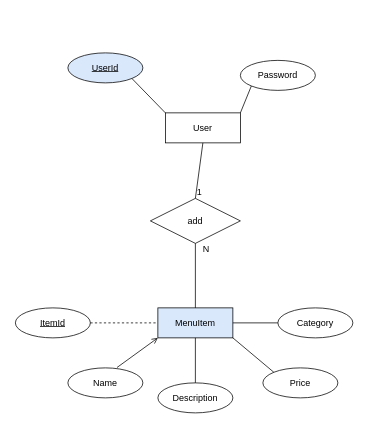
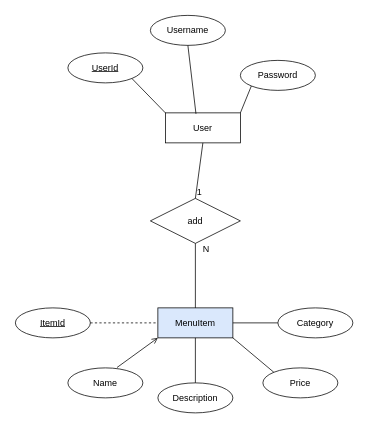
+ <mxCell id="4" value="Username" style="ellipse;whiteSpace=wrap;html=1;align=center;" vertex="1" parent="1"><mxGeometry x="200" y="20" width="100" height="40" as="geometry" /></mxCell>
- <mxCell id="3" value="UserId" style="ellipse;whiteSpace=wrap;html=1;align=center;fontStyle=4;fillColor=#dae8fc;" vertex="1" parent="1"><mxGeometry x="90" y="70" width="100" height="40" as="geometry" /></mxCell>
+ <mxCell id="3" value="UserId" style="ellipse;whiteSpace=wrap;html=1;align=center;fontStyle=4;" vertex="1" parent="1"><mxGeometry x="90" y="70" width="100" height="40" as="geometry" /></mxCell>
+ <mxCell id="13" value="" style="endArrow=none;html=1;rounded=0;entryX=0.5;entryY=1;entryDx=0;entryDy=0;exitX=0.408;exitY=0.032;exitDx=0;exitDy=0;exitPerimeter=0;" edge="1" parent="1" source="2" target="4"><mxGeometry relative="1" as="geometry"><mxPoint x="220" y="340" as="sourcePoint" /><mxPoint x="380" y="340" as="targetPoint" /></mxGeometry></mxCell>
